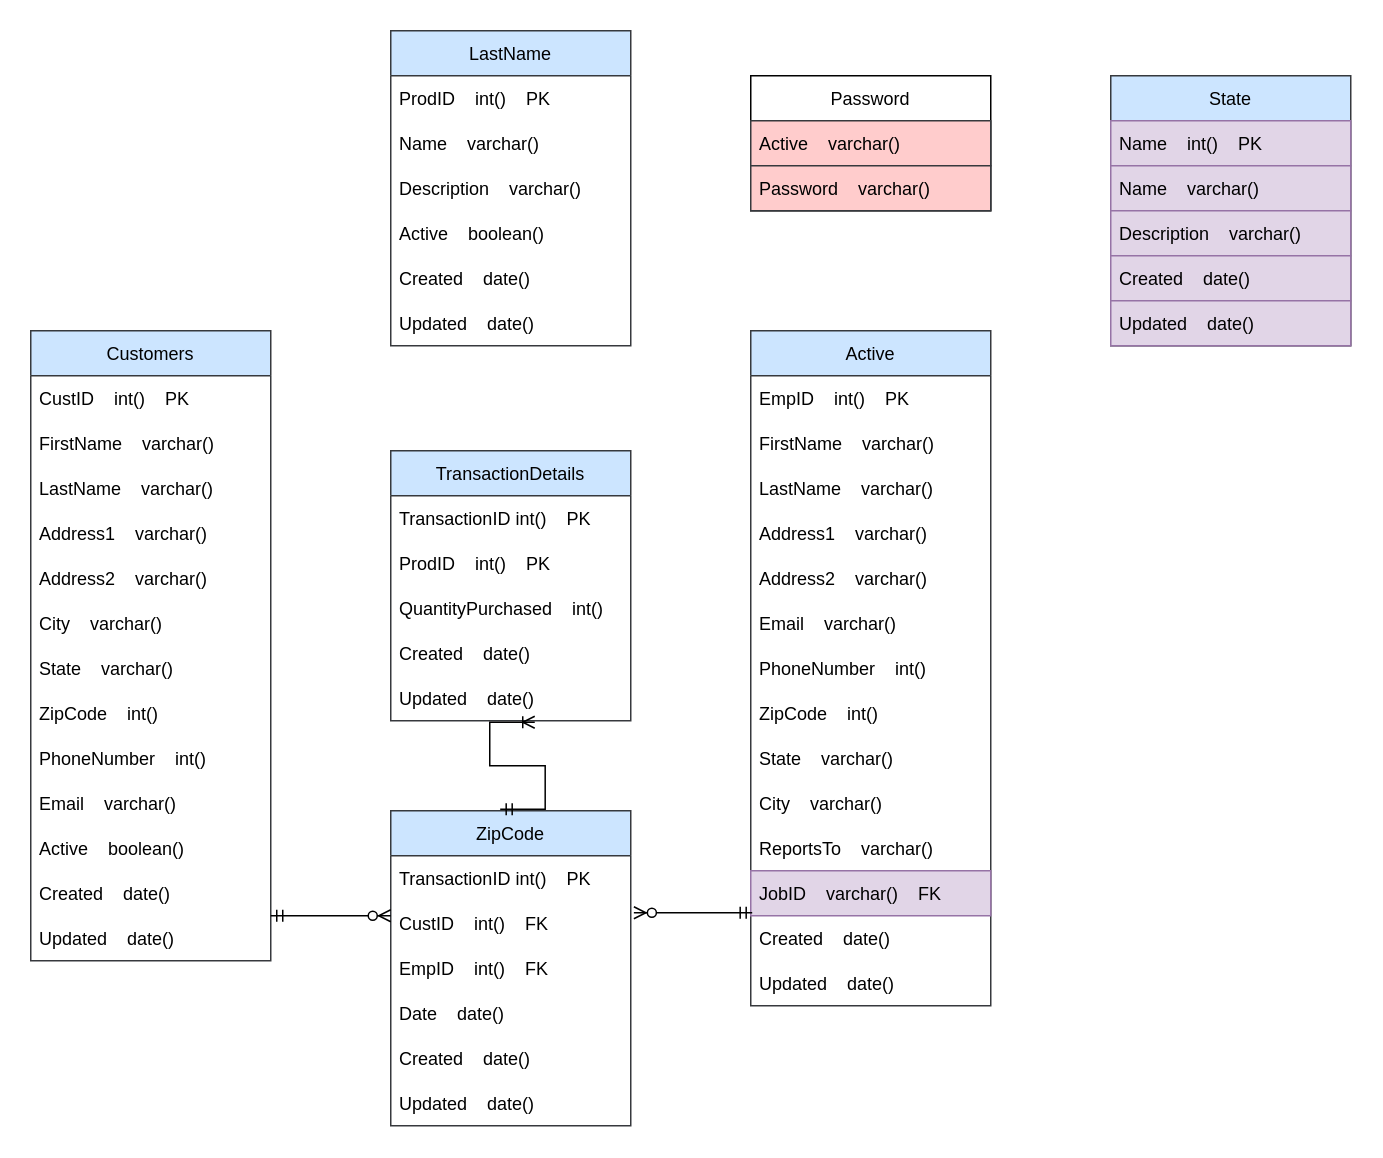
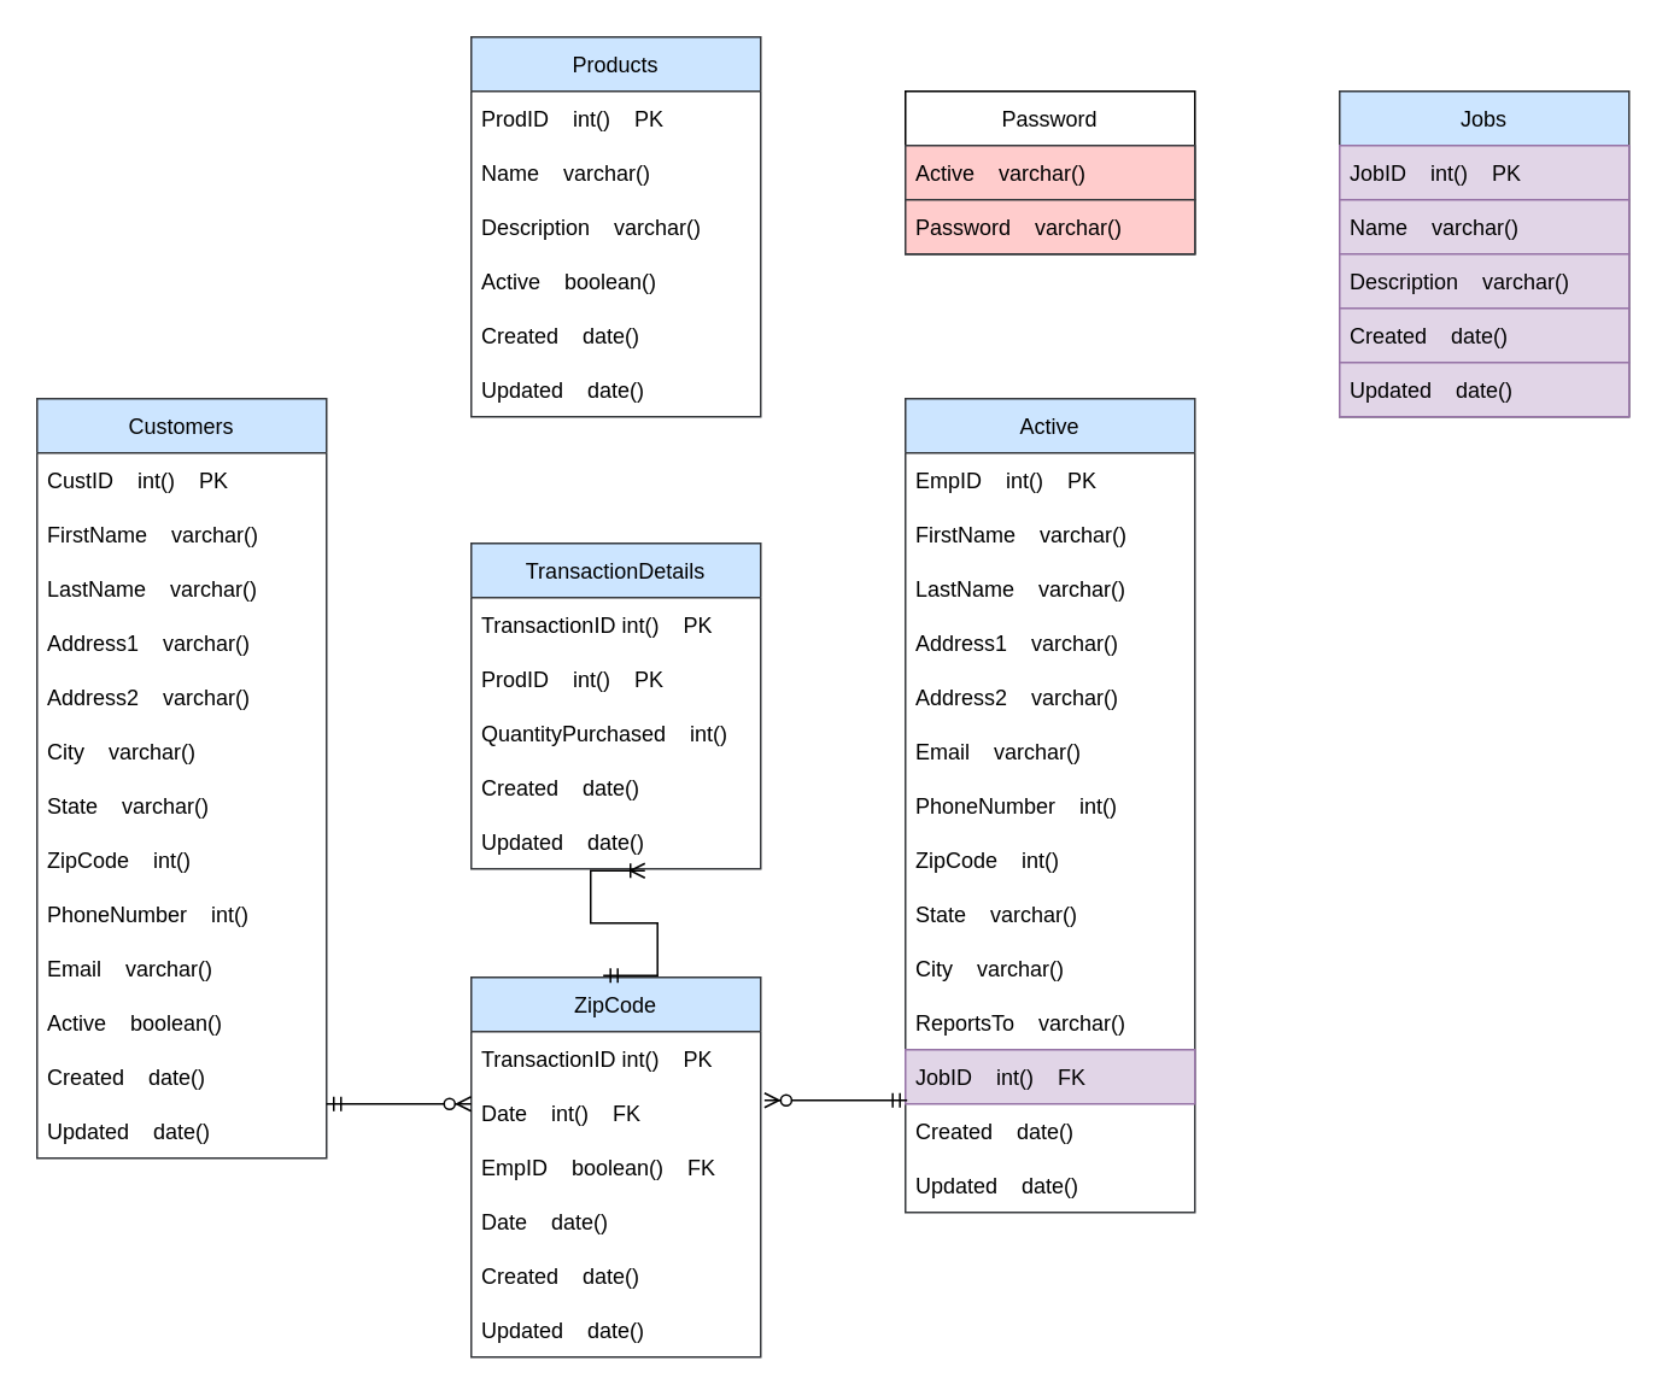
- <mxCell id="37" value="LastName" style="swimlane;fontStyle=0;childLayout=stackLayout;horizontal=1;startSize=30;horizontalStack=0;resizeParent=1;resizeParentMax=0;resizeLast=0;collapsible=1;marginBottom=0;fillColor=#cce5ff;strokeColor=#36393d;" parent="1" vertex="1"><mxGeometry x="260" y="20" width="160" height="210" as="geometry" /></mxCell>
+ <mxCell id="37" value="Products" style="swimlane;fontStyle=0;childLayout=stackLayout;horizontal=1;startSize=30;horizontalStack=0;resizeParent=1;resizeParentMax=0;resizeLast=0;collapsible=1;marginBottom=0;fillColor=#cce5ff;strokeColor=#36393d;" parent="1" vertex="1"><mxGeometry x="260" y="20" width="160" height="210" as="geometry" /></mxCell>
- <mxCell id="31" value="State" style="swimlane;fontStyle=0;childLayout=stackLayout;horizontal=1;startSize=30;horizontalStack=0;resizeParent=1;resizeParentMax=0;resizeLast=0;collapsible=1;marginBottom=0;fillColor=#cce5ff;strokeColor=#36393d;" parent="1" vertex="1"><mxGeometry x="740" y="50" width="160" height="180" as="geometry" /></mxCell>
+ <mxCell id="31" value="Jobs" style="swimlane;fontStyle=0;childLayout=stackLayout;horizontal=1;startSize=30;horizontalStack=0;resizeParent=1;resizeParentMax=0;resizeLast=0;collapsible=1;marginBottom=0;fillColor=#cce5ff;strokeColor=#36393d;" parent="1" vertex="1"><mxGeometry x="740" y="50" width="160" height="180" as="geometry" /></mxCell>
- <mxCell id="32" value="Name    int()    PK" style="text;strokeColor=#9673a6;fillColor=#e1d5e7;align=left;verticalAlign=middle;spacingLeft=4;spacingRight=4;overflow=hidden;points=[[0,0.5],[1,0.5]];portConstraint=eastwest;rotatable=0;" parent="31" vertex="1"><mxGeometry y="30" width="160" height="30" as="geometry" /></mxCell>
+ <mxCell id="32" value="JobID    int()    PK" style="text;strokeColor=#9673a6;fillColor=#e1d5e7;align=left;verticalAlign=middle;spacingLeft=4;spacingRight=4;overflow=hidden;points=[[0,0.5],[1,0.5]];portConstraint=eastwest;rotatable=0;" parent="31" vertex="1"><mxGeometry y="30" width="160" height="30" as="geometry" /></mxCell>
- <mxCell id="28" value="JobID    varchar()    FK" style="text;strokeColor=#9673a6;fillColor=#e1d5e7;align=left;verticalAlign=middle;spacingLeft=4;spacingRight=4;overflow=hidden;points=[[0,0.5],[1,0.5]];portConstraint=eastwest;rotatable=0;" parent="16" vertex="1"><mxGeometry y="360" width="160" height="30" as="geometry" /></mxCell>
+ <mxCell id="28" value="JobID    int()    FK" style="text;strokeColor=#9673a6;fillColor=#e1d5e7;align=left;verticalAlign=middle;spacingLeft=4;spacingRight=4;overflow=hidden;points=[[0,0.5],[1,0.5]];portConstraint=eastwest;rotatable=0;" parent="16" vertex="1"><mxGeometry y="360" width="160" height="30" as="geometry" /></mxCell>
- <mxCell id="46" value="CustID    int()    FK" style="text;strokeColor=none;fillColor=none;align=left;verticalAlign=middle;spacingLeft=4;spacingRight=4;overflow=hidden;points=[[0,0.5],[1,0.5]];portConstraint=eastwest;rotatable=0;" parent="44" vertex="1"><mxGeometry y="60" width="160" height="30" as="geometry" /></mxCell>
+ <mxCell id="46" value="Date    int()    FK" style="text;strokeColor=none;fillColor=none;align=left;verticalAlign=middle;spacingLeft=4;spacingRight=4;overflow=hidden;points=[[0,0.5],[1,0.5]];portConstraint=eastwest;rotatable=0;" parent="44" vertex="1"><mxGeometry y="60" width="160" height="30" as="geometry" /></mxCell>
- <mxCell id="47" value="EmpID    int()    FK" style="text;strokeColor=none;fillColor=none;align=left;verticalAlign=middle;spacingLeft=4;spacingRight=4;overflow=hidden;points=[[0,0.5],[1,0.5]];portConstraint=eastwest;rotatable=0;" parent="44" vertex="1"><mxGeometry y="90" width="160" height="30" as="geometry" /></mxCell>
+ <mxCell id="47" value="EmpID    boolean()    FK" style="text;strokeColor=none;fillColor=none;align=left;verticalAlign=middle;spacingLeft=4;spacingRight=4;overflow=hidden;points=[[0,0.5],[1,0.5]];portConstraint=eastwest;rotatable=0;" parent="44" vertex="1"><mxGeometry y="90" width="160" height="30" as="geometry" /></mxCell>
